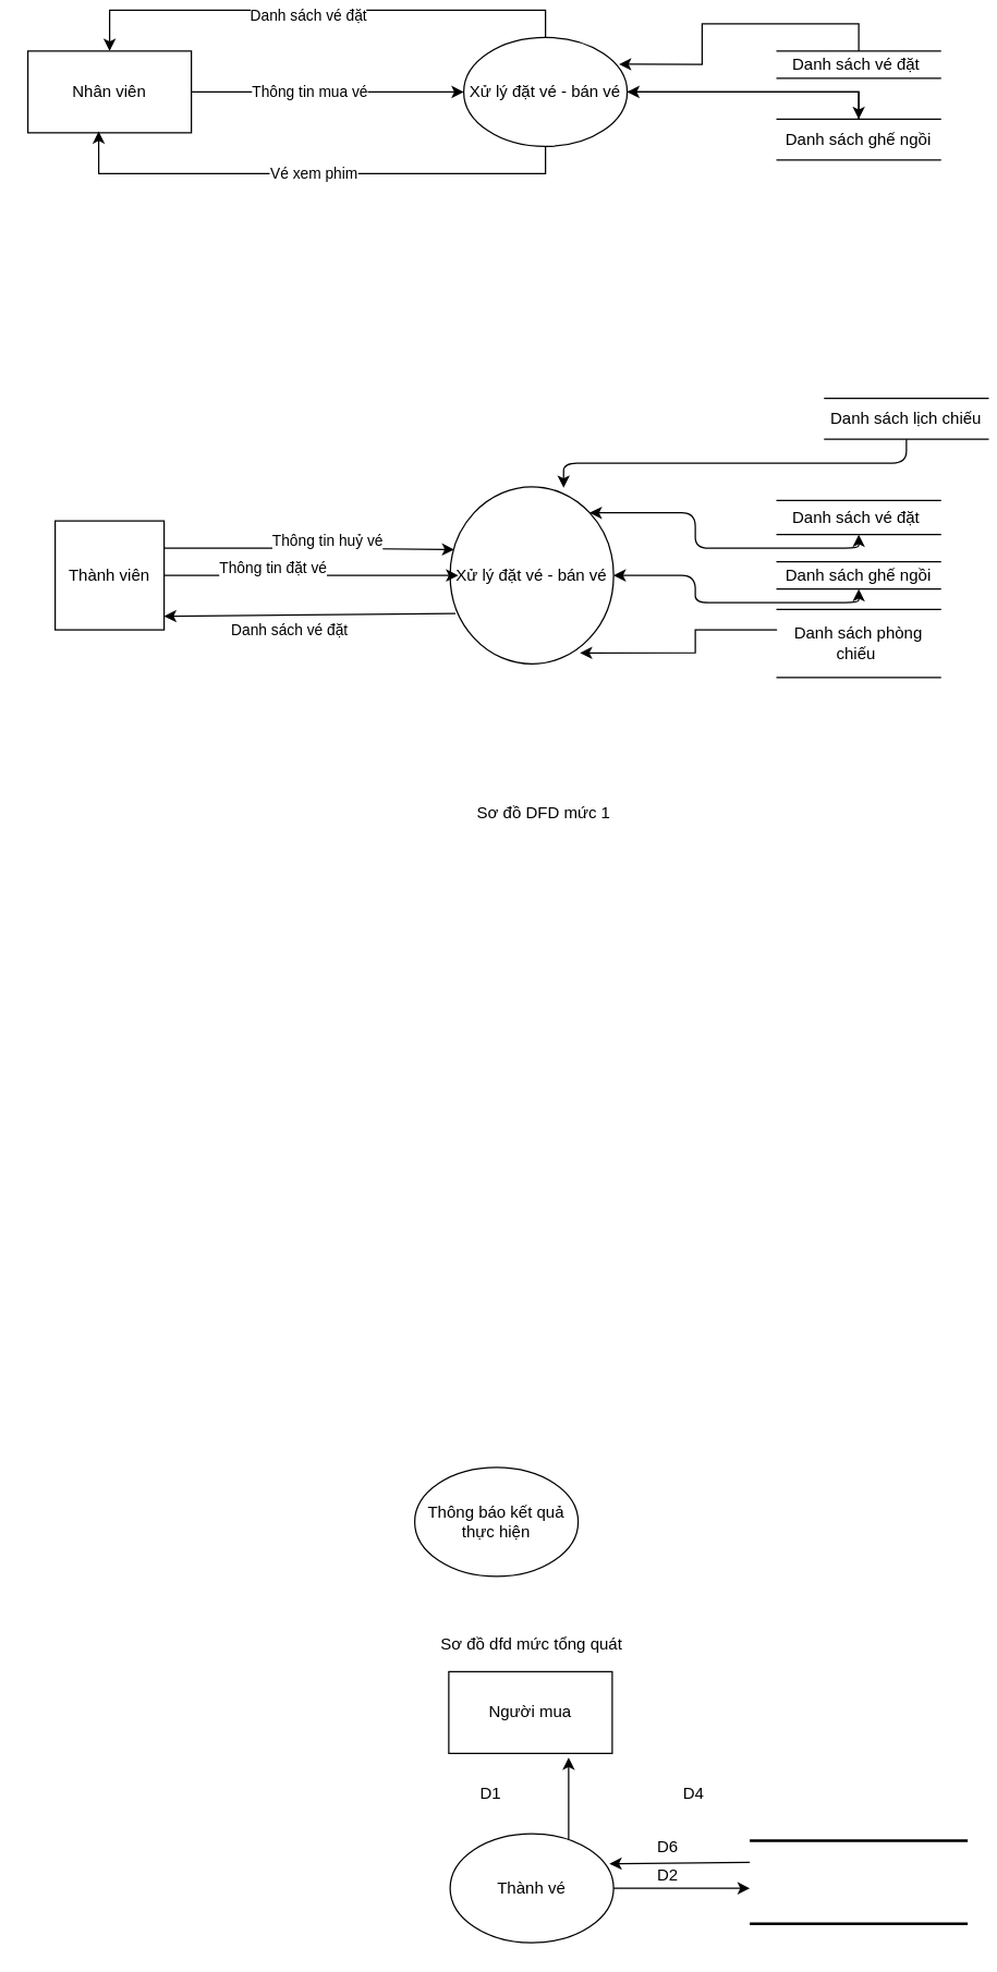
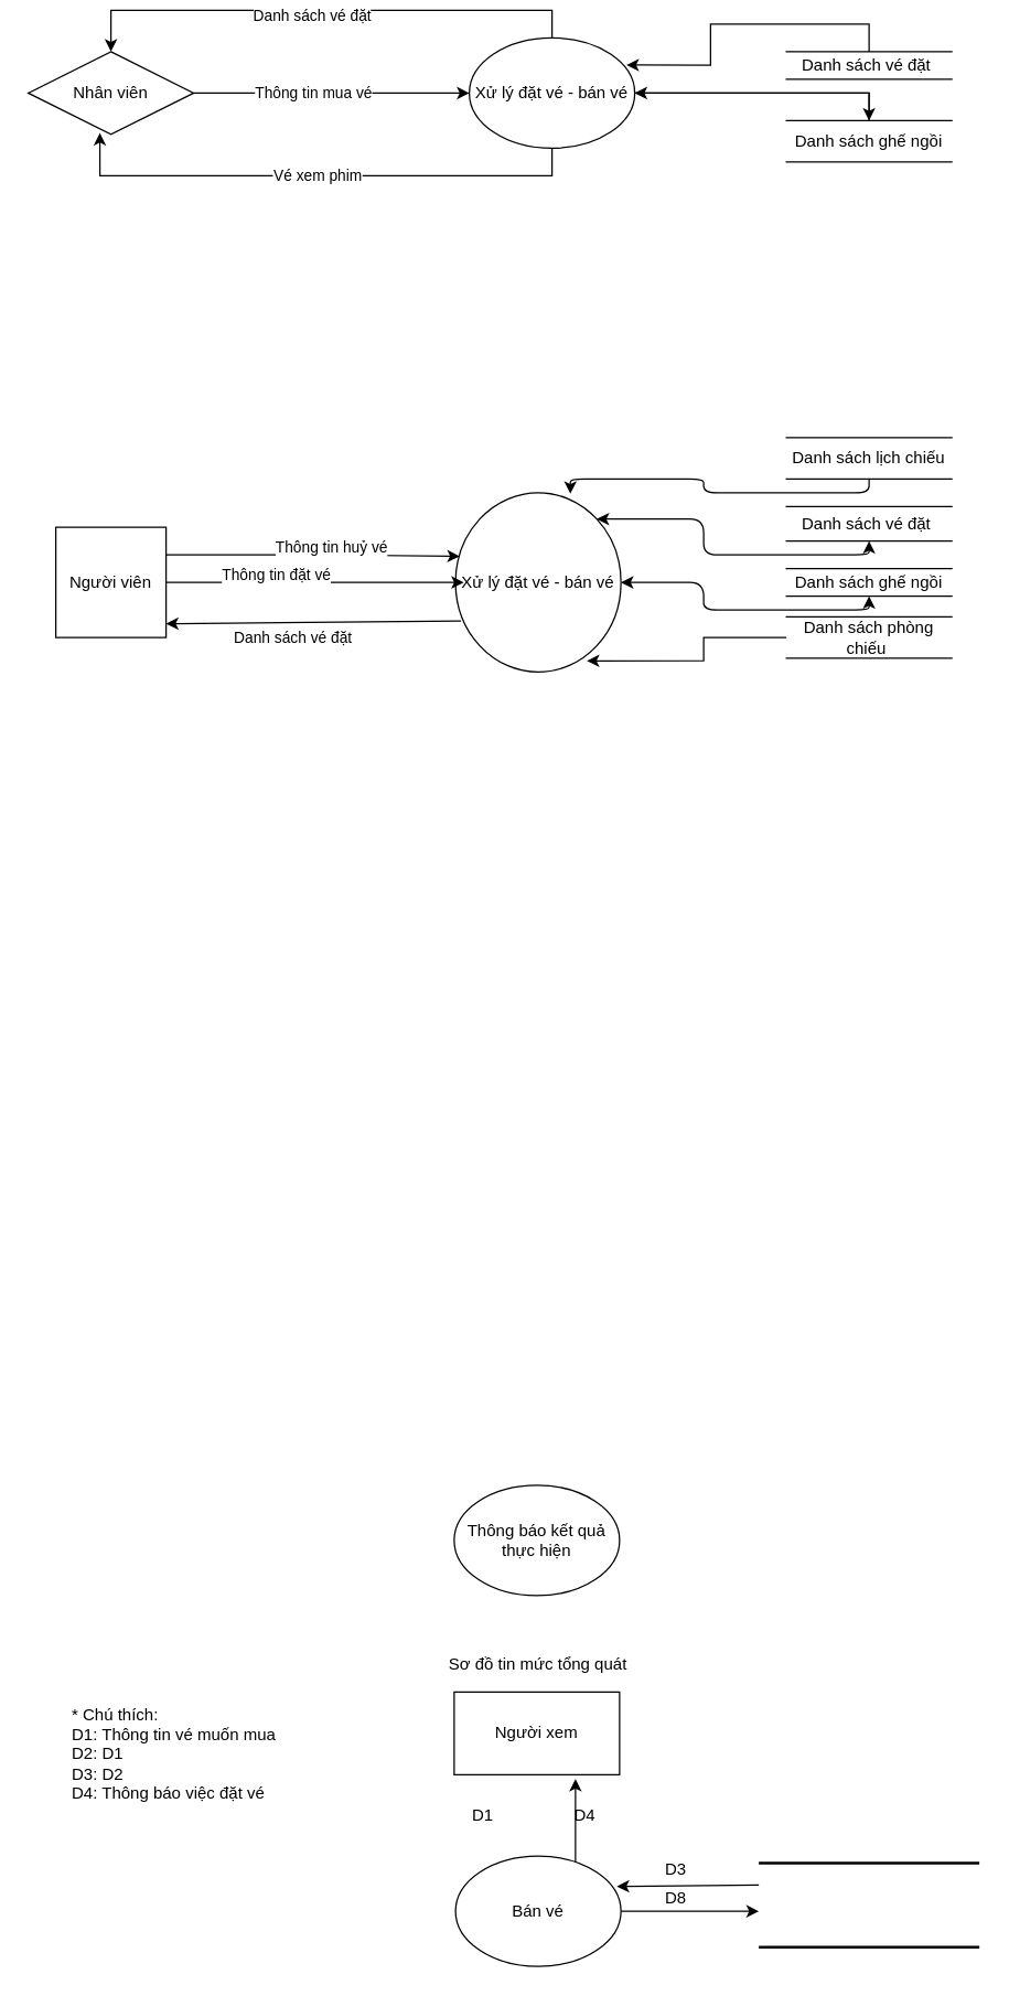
- <mxCell id="34" value="Nhân viên" style="rounded=0;whiteSpace=wrap;html=1;" vertex="1" parent="1"><mxGeometry x="20" y="30" width="120" height="60" as="geometry" /></mxCell>
+ <mxCell id="34" value="Nhân viên" style="rhombus;whiteSpace=wrap;html=1;" vertex="1" parent="1"><mxGeometry x="20" y="30" width="120" height="60" as="geometry" /></mxCell>
- <mxCell id="28" value="Danh sách lịch chiếu" style="shape=partialRectangle;whiteSpace=wrap;html=1;left=0;right=0;fillColor=none;" vertex="1" parent="1"><mxGeometry x="605" y="285" width="120" height="30" as="geometry" /></mxCell>
+ <mxCell id="28" value="Danh sách lịch chiếu" style="shape=partialRectangle;whiteSpace=wrap;html=1;left=0;right=0;fillColor=none;" vertex="1" parent="1"><mxGeometry x="570" y="310" width="120" height="30" as="geometry" /></mxCell>
- <mxCell id="3" value="Thành viên" style="whiteSpace=wrap;html=1;aspect=fixed;" parent="1" vertex="1"><mxGeometry x="40" y="375" width="80" height="80" as="geometry" /></mxCell>
+ <mxCell id="3" value="Người viên" style="whiteSpace=wrap;html=1;aspect=fixed;" parent="1" vertex="1"><mxGeometry x="40" y="375" width="80" height="80" as="geometry" /></mxCell>
- <mxCell id="30" value="Danh sách phòng chiếu&amp;nbsp;" style="shape=partialRectangle;whiteSpace=wrap;html=1;left=0;right=0;fillColor=none;" vertex="1" parent="1"><mxGeometry x="570" y="440" width="120" height="50" as="geometry" /></mxCell>
+ <mxCell id="30" value="Danh sách phòng chiếu&amp;nbsp;" style="shape=partialRectangle;whiteSpace=wrap;html=1;left=0;right=0;fillColor=none;" vertex="1" parent="1"><mxGeometry x="570" y="440" width="120" height="30" as="geometry" /></mxCell>
- <mxCell id="8" value="Sơ đồ DFD mức 1" style="text;html=1;strokeColor=none;fillColor=none;align=center;verticalAlign=middle;whiteSpace=wrap;rounded=0;" parent="1" vertex="1"><mxGeometry x="329" y="580" width="140" height="20" as="geometry" /></mxCell>
- <mxCell id="9" value="Thông báo kết quả thực hiện" style="ellipse;whiteSpace=wrap;html=1;strokeColor=#000000;" parent="1" vertex="1"><mxGeometry x="304" y="1070" width="120" height="80" as="geometry" /></mxCell>
+ <mxCell id="9" value="Thông báo kết quả thực hiện" style="ellipse;whiteSpace=wrap;html=1;strokeColor=#000000;" parent="1" vertex="1"><mxGeometry x="329" y="1070" width="120" height="80" as="geometry" /></mxCell>
- <mxCell id="10" value="Sơ đồ dfd mức tổng quát" style="text;html=1;strokeColor=none;fillColor=none;align=center;verticalAlign=middle;whiteSpace=wrap;rounded=0;" parent="1" vertex="1"><mxGeometry x="300" y="1190" width="180" height="20" as="geometry" /></mxCell>
+ <mxCell id="10" value="Sơ đồ tin mức tổng quát" style="text;html=1;strokeColor=none;fillColor=none;align=center;verticalAlign=middle;whiteSpace=wrap;rounded=0;" parent="1" vertex="1"><mxGeometry x="300" y="1190" width="180" height="20" as="geometry" /></mxCell>
- <mxCell id="12" value="Người mua" style="rounded=0;whiteSpace=wrap;html=1;" parent="1" vertex="1"><mxGeometry x="329" y="1220" width="120" height="60" as="geometry" /></mxCell>
+ <mxCell id="12" value="Người xem" style="rounded=0;whiteSpace=wrap;html=1;" parent="1" vertex="1"><mxGeometry x="329" y="1220" width="120" height="60" as="geometry" /></mxCell>
+ <mxCell id="21" value="* Chú thích:&lt;br&gt;D1: Thông tin vé muốn mua&lt;br&gt;D2: D1&lt;br&gt;D3: D2&lt;br&gt;D4: Thông báo việc đặt vé" style="text;html=1;strokeColor=none;fillColor=none;align=left;verticalAlign=middle;whiteSpace=wrap;rounded=0;" parent="1" vertex="1"><mxGeometry x="50" y="1160" width="170" height="210" as="geometry" /></mxCell>
- <mxCell id="13" value="D1" style="text;html=1;strokeColor=none;fillColor=none;align=center;verticalAlign=middle;whiteSpace=wrap;rounded=0;" parent="1" vertex="1"><mxGeometry x="340" y="1300" width="40" height="20" as="geometry" /></mxCell>
+ <mxCell id="13" value="D1" style="text;html=1;strokeColor=none;fillColor=none;align=center;verticalAlign=middle;whiteSpace=wrap;rounded=0;" parent="1" vertex="1"><mxGeometry x="330" y="1300" width="40" height="20" as="geometry" /></mxCell>
- <mxCell id="18" value="D4" style="text;html=1;strokeColor=none;fillColor=none;align=center;verticalAlign=middle;whiteSpace=wrap;rounded=0;" parent="1" vertex="1"><mxGeometry x="489" y="1300" width="40" height="20" as="geometry" /></mxCell>
+ <mxCell id="18" value="D4" style="text;html=1;strokeColor=none;fillColor=none;align=center;verticalAlign=middle;whiteSpace=wrap;rounded=0;" parent="1" vertex="1"><mxGeometry x="404" y="1300" width="40" height="20" as="geometry" /></mxCell>
- <mxCell id="23" value="D6" style="text;html=1;strokeColor=none;fillColor=none;align=center;verticalAlign=middle;whiteSpace=wrap;rounded=0;" parent="1" vertex="1"><mxGeometry x="470" y="1339" width="40" height="20" as="geometry" /></mxCell>
+ <mxCell id="23" value="D3" style="text;html=1;strokeColor=none;fillColor=none;align=center;verticalAlign=middle;whiteSpace=wrap;rounded=0;" parent="1" vertex="1"><mxGeometry x="470" y="1339" width="40" height="20" as="geometry" /></mxCell>
- <mxCell id="20" value="D2" style="text;html=1;strokeColor=none;fillColor=none;align=center;verticalAlign=middle;whiteSpace=wrap;rounded=0;" parent="1" vertex="1"><mxGeometry x="470" y="1360" width="40" height="20" as="geometry" /></mxCell>
+ <mxCell id="20" value="D8" style="text;html=1;strokeColor=none;fillColor=none;align=center;verticalAlign=middle;whiteSpace=wrap;rounded=0;" parent="1" vertex="1"><mxGeometry x="470" y="1360" width="40" height="20" as="geometry" /></mxCell>
- <mxCell id="11" value="Thành vé" style="ellipse;whiteSpace=wrap;html=1;" parent="1" vertex="1"><mxGeometry x="330" y="1339" width="120" height="80" as="geometry" /></mxCell>
+ <mxCell id="11" value="Bán vé" style="ellipse;whiteSpace=wrap;html=1;" parent="1" vertex="1"><mxGeometry x="330" y="1339" width="120" height="80" as="geometry" /></mxCell>
